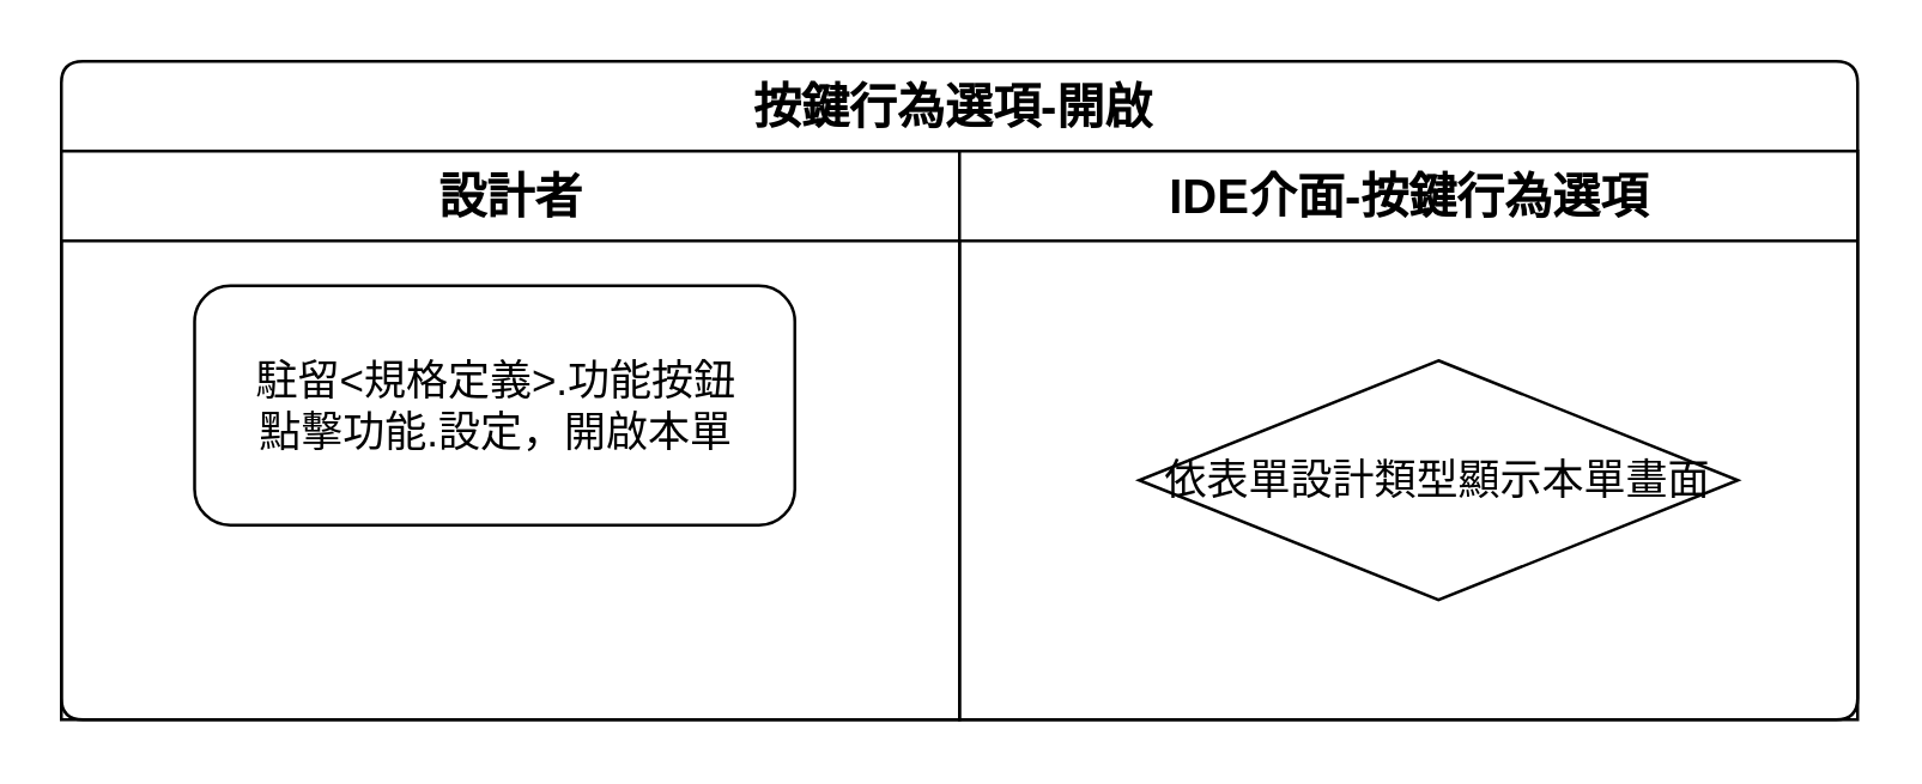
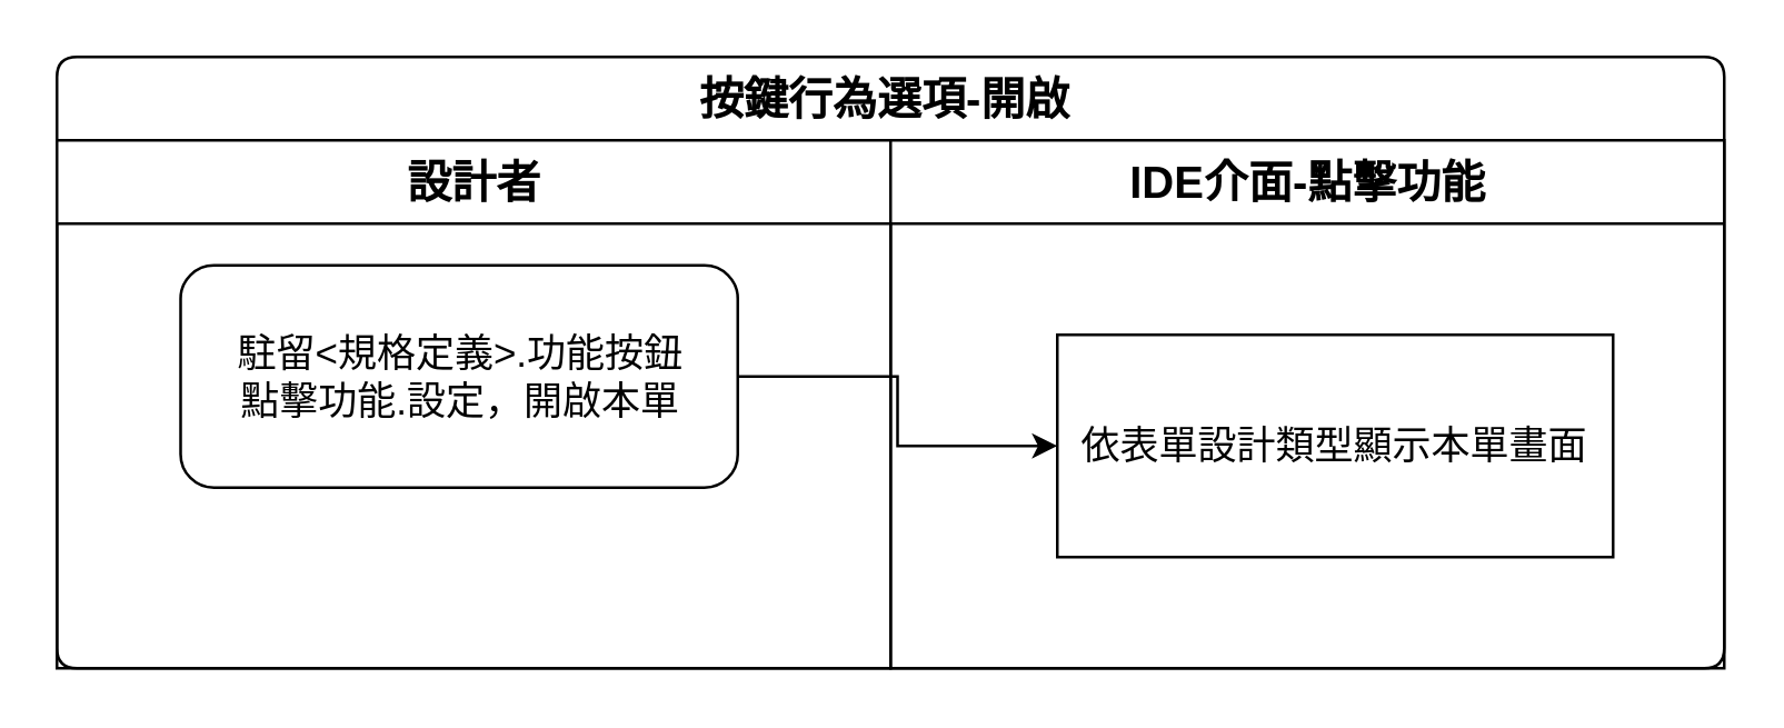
- <mxCell id="6" value="IDE介面-按鍵行為選項" style="swimlane;html=1;startSize=30;fontSize=16;strokeWidth=1;" parent="2" vertex="1"><mxGeometry x="300" y="30" width="300" height="190" as="geometry" /></mxCell>
+ <mxCell id="6" value="IDE介面-點擊功能" style="swimlane;html=1;startSize=30;fontSize=16;strokeWidth=1;" parent="2" vertex="1"><mxGeometry x="300" y="30" width="300" height="190" as="geometry" /></mxCell>
+ <mxCell id="5" style="edgeStyle=orthogonalEdgeStyle;rounded=0;orthogonalLoop=1;jettySize=auto;html=1;" parent="2" source="4" target="7" edge="1"><mxGeometry relative="1" as="geometry" /></mxCell>
- <mxCell id="7" value="依表單設計類型顯示本單畫面" style="rhombus;whiteSpace=wrap;html=1;strokeWidth=1;fontSize=14;" parent="6" vertex="1"><mxGeometry x="60" y="70" width="200" height="80" as="geometry" /></mxCell>
+ <mxCell id="7" value="依表單設計類型顯示本單畫面" style="rounded=0;whiteSpace=wrap;html=1;strokeWidth=1;fontSize=14;" parent="6" vertex="1"><mxGeometry x="60" y="70" width="200" height="80" as="geometry" /></mxCell>
